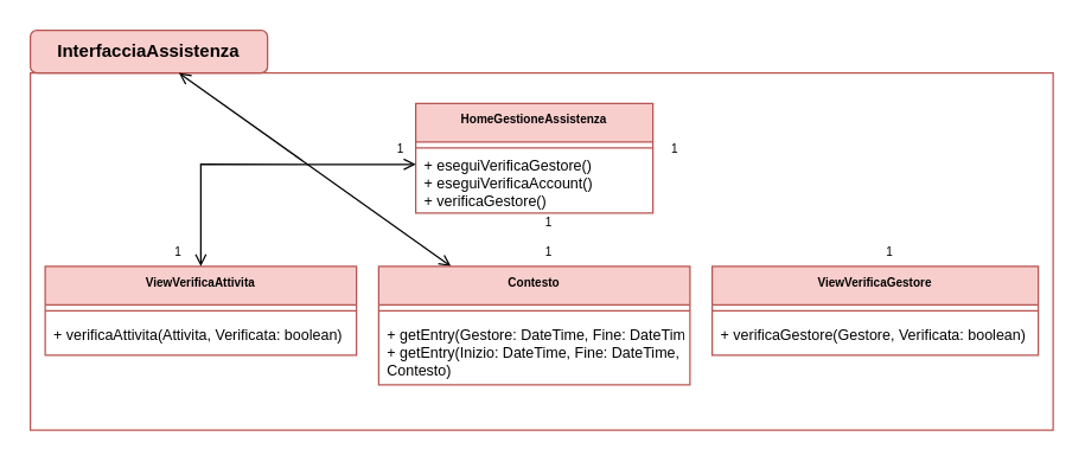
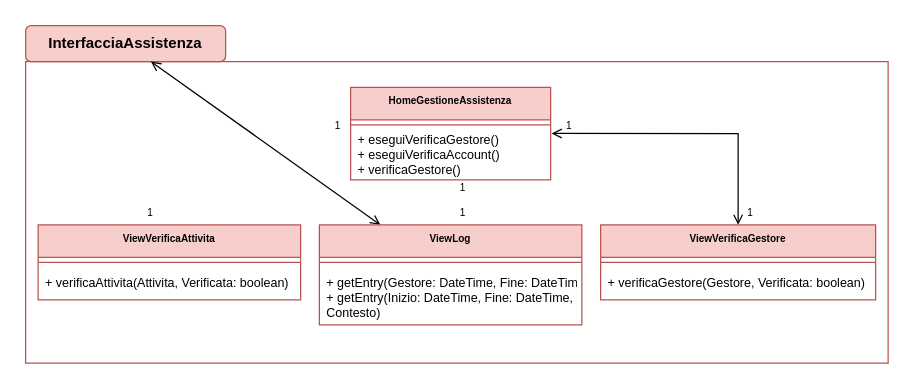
+ <mxCell id="16" value="" style="endArrow=open;html=1;rounded=0;entryX=1.005;entryY=0.072;entryDx=0;entryDy=0;exitX=0.5;exitY=0;exitDx=0;exitDy=0;edgeStyle=orthogonalEdgeStyle;endFill=0;startArrow=open;startFill=0;entryPerimeter=0;" parent="4" source="11" target="7" edge="1"><mxGeometry width="50" height="50" relative="1" as="geometry"><mxPoint x="540" y="-80" as="sourcePoint" /><mxPoint x="460" y="-10.408" as="targetPoint" /></mxGeometry></mxCell>
- <mxCell id="14" value="" style="endArrow=open;html=1;rounded=0;entryX=0.5;entryY=0;entryDx=0;entryDy=0;exitX=0;exitY=0.178;exitDx=0;exitDy=0;exitPerimeter=0;edgeStyle=orthogonalEdgeStyle;endFill=0;startArrow=open;startFill=0;" parent="4" source="7" target="8" edge="1"><mxGeometry width="50" height="50" relative="1" as="geometry"><mxPoint x="360" y="-40" as="sourcePoint" /><mxPoint x="410" y="-90" as="targetPoint" /></mxGeometry></mxCell>
- <mxCell id="21" value="Contesto" style="swimlane;fontStyle=1;align=center;verticalAlign=top;childLayout=stackLayout;horizontal=1;startSize=26;horizontalStack=0;resizeParent=1;resizeParentMax=0;resizeLast=0;collapsible=1;marginBottom=0;fillColor=#F8CECC;strokeColor=#B85450;fontSize=8;" parent="4" vertex="1"><mxGeometry x="135" y="110" width="210" height="80" as="geometry" /></mxCell>
+ <mxCell id="21" value="ViewLog" style="swimlane;fontStyle=1;align=center;verticalAlign=top;childLayout=stackLayout;horizontal=1;startSize=26;horizontalStack=0;resizeParent=1;resizeParentMax=0;resizeLast=0;collapsible=1;marginBottom=0;fillColor=#F8CECC;strokeColor=#B85450;fontSize=8;" parent="4" vertex="1"><mxGeometry x="135" y="110" width="210" height="80" as="geometry" /></mxCell>
